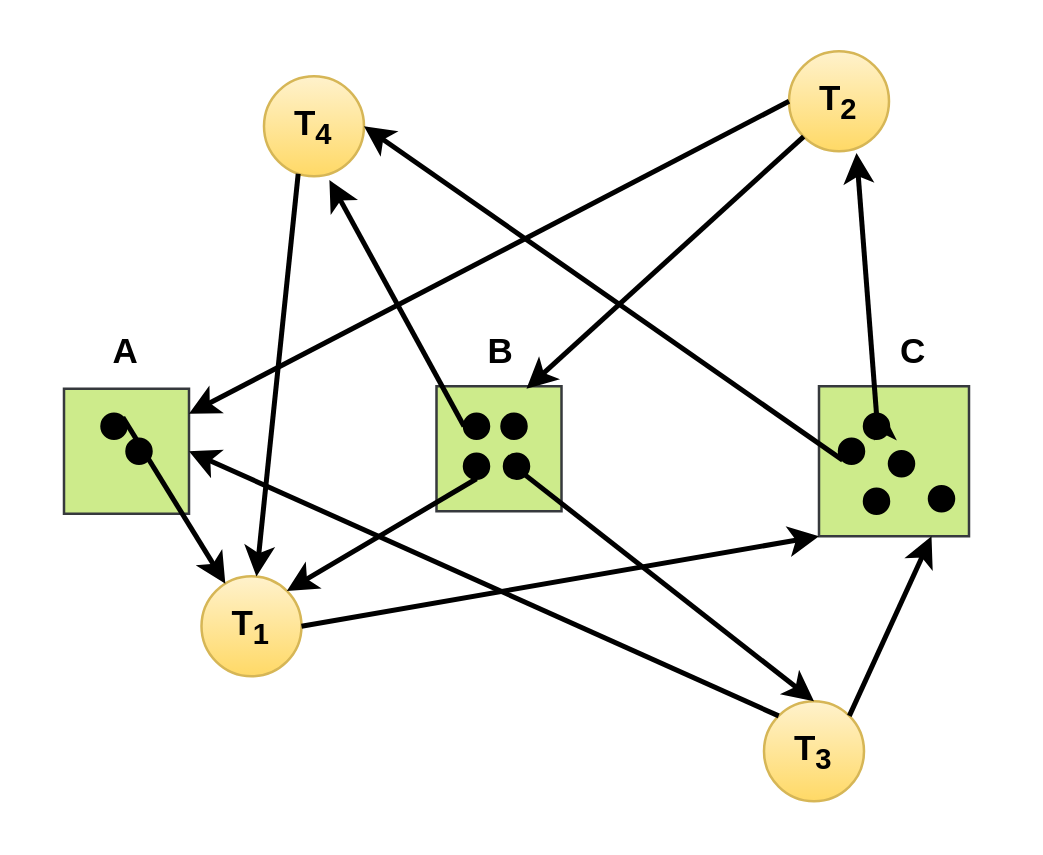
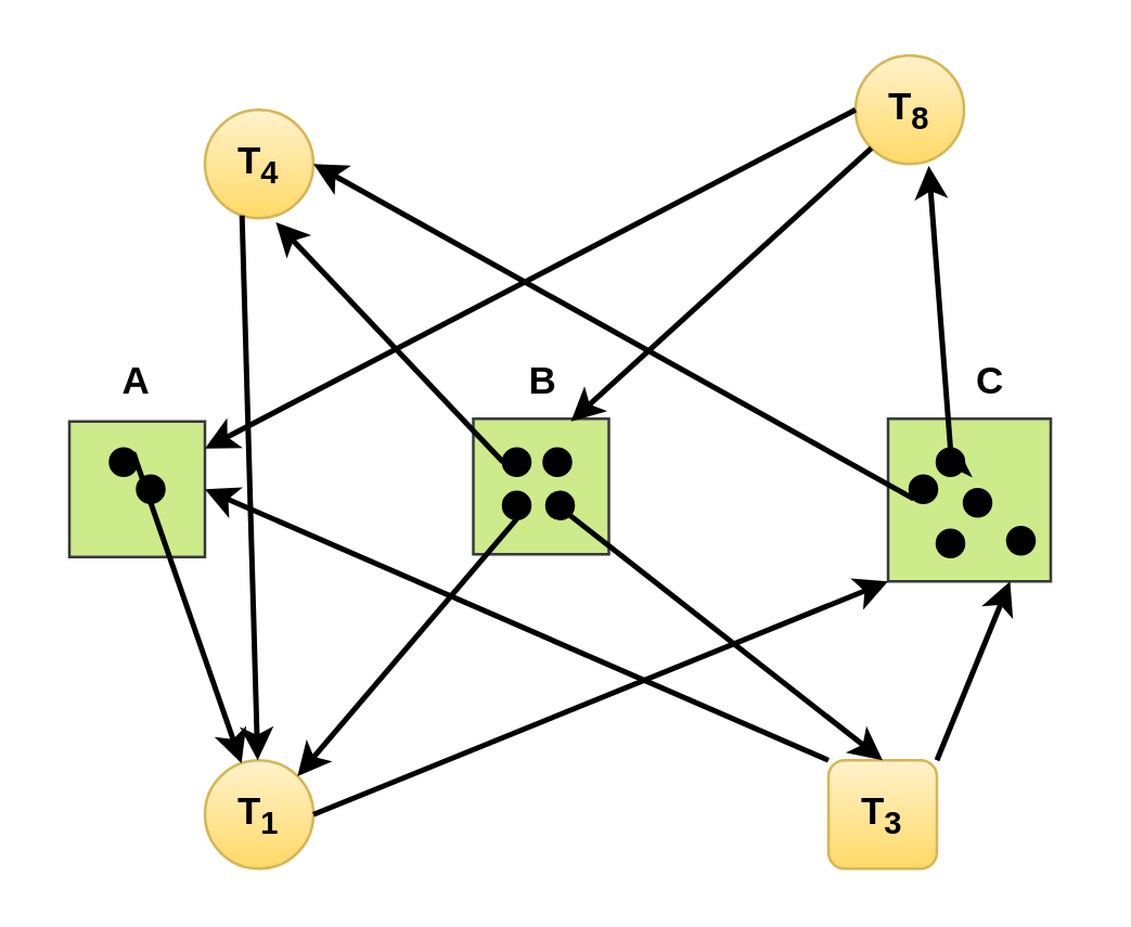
- <mxCell id="6" value="&lt;b style=&quot;border-color: var(--border-color); font-size: 14px;&quot;&gt;T&lt;sub&gt;2&lt;/sub&gt;&lt;/b&gt;" style="ellipse;whiteSpace=wrap;html=1;aspect=fixed;fillColor=#fff2cc;gradientColor=#ffd966;strokeColor=#d6b656;" vertex="1" parent="1"><mxGeometry x="315" y="20" width="40" height="40" as="geometry" /></mxCell>
+ <mxCell id="6" value="&lt;b style=&quot;border-color: var(--border-color); font-size: 14px;&quot;&gt;T&lt;sub&gt;8&lt;/sub&gt;&lt;/b&gt;" style="ellipse;whiteSpace=wrap;html=1;aspect=fixed;fillColor=#fff2cc;gradientColor=#ffd966;strokeColor=#d6b656;" vertex="1" parent="1"><mxGeometry x="315" y="20" width="40" height="40" as="geometry" /></mxCell>
- <mxCell id="30" value="&lt;b style=&quot;font-size: 14px;&quot;&gt;T&lt;sub&gt;4&lt;/sub&gt;&lt;/b&gt;" style="ellipse;whiteSpace=wrap;html=1;aspect=fixed;fillColor=#fff2cc;gradientColor=#ffd966;strokeColor=#d6b656;" vertex="1" parent="1"><mxGeometry x="105" y="30" width="40" height="40" as="geometry" /></mxCell>
+ <mxCell id="30" value="&lt;b style=&quot;font-size: 14px;&quot;&gt;T&lt;sub&gt;4&lt;/sub&gt;&lt;/b&gt;" style="ellipse;whiteSpace=wrap;html=1;aspect=fixed;fillColor=#fff2cc;gradientColor=#ffd966;strokeColor=#d6b656;" vertex="1" parent="1"><mxGeometry x="75" y="40" width="40" height="40" as="geometry" /></mxCell>
- <mxCell id="5" value="&lt;b style=&quot;font-size: 14px;&quot;&gt;T&lt;sub&gt;1&lt;/sub&gt;&lt;/b&gt;" style="ellipse;whiteSpace=wrap;html=1;aspect=fixed;fillColor=#fff2cc;gradientColor=#ffd966;strokeColor=#d6b656;" vertex="1" parent="1"><mxGeometry x="80" y="230" width="40" height="40" as="geometry" /></mxCell>
+ <mxCell id="5" value="&lt;b style=&quot;font-size: 14px;&quot;&gt;T&lt;sub&gt;1&lt;/sub&gt;&lt;/b&gt;" style="ellipse;whiteSpace=wrap;html=1;aspect=fixed;fillColor=#fff2cc;gradientColor=#ffd966;strokeColor=#d6b656;" vertex="1" parent="1"><mxGeometry x="75" y="280" width="40" height="40" as="geometry" /></mxCell>
- <mxCell id="7" value="&lt;b style=&quot;border-color: var(--border-color); font-size: 14px;&quot;&gt;T&lt;sub&gt;3&lt;/sub&gt;&lt;/b&gt;" style="ellipse;whiteSpace=wrap;html=1;aspect=fixed;fillColor=#fff2cc;gradientColor=#ffd966;strokeColor=#d6b656;" vertex="1" parent="1"><mxGeometry x="305" y="280" width="40" height="40" as="geometry" /></mxCell>
+ <mxCell id="7" value="&lt;b style=&quot;border-color: var(--border-color); font-size: 14px;&quot;&gt;T&lt;sub&gt;3&lt;/sub&gt;&lt;/b&gt;" style="whiteSpace=wrap;html=1;aspect=fixed;fillColor=#fff2cc;gradientColor=#ffd966;strokeColor=#d6b656;rounded=1;" vertex="1" parent="1"><mxGeometry x="305" y="280" width="40" height="40" as="geometry" /></mxCell>
